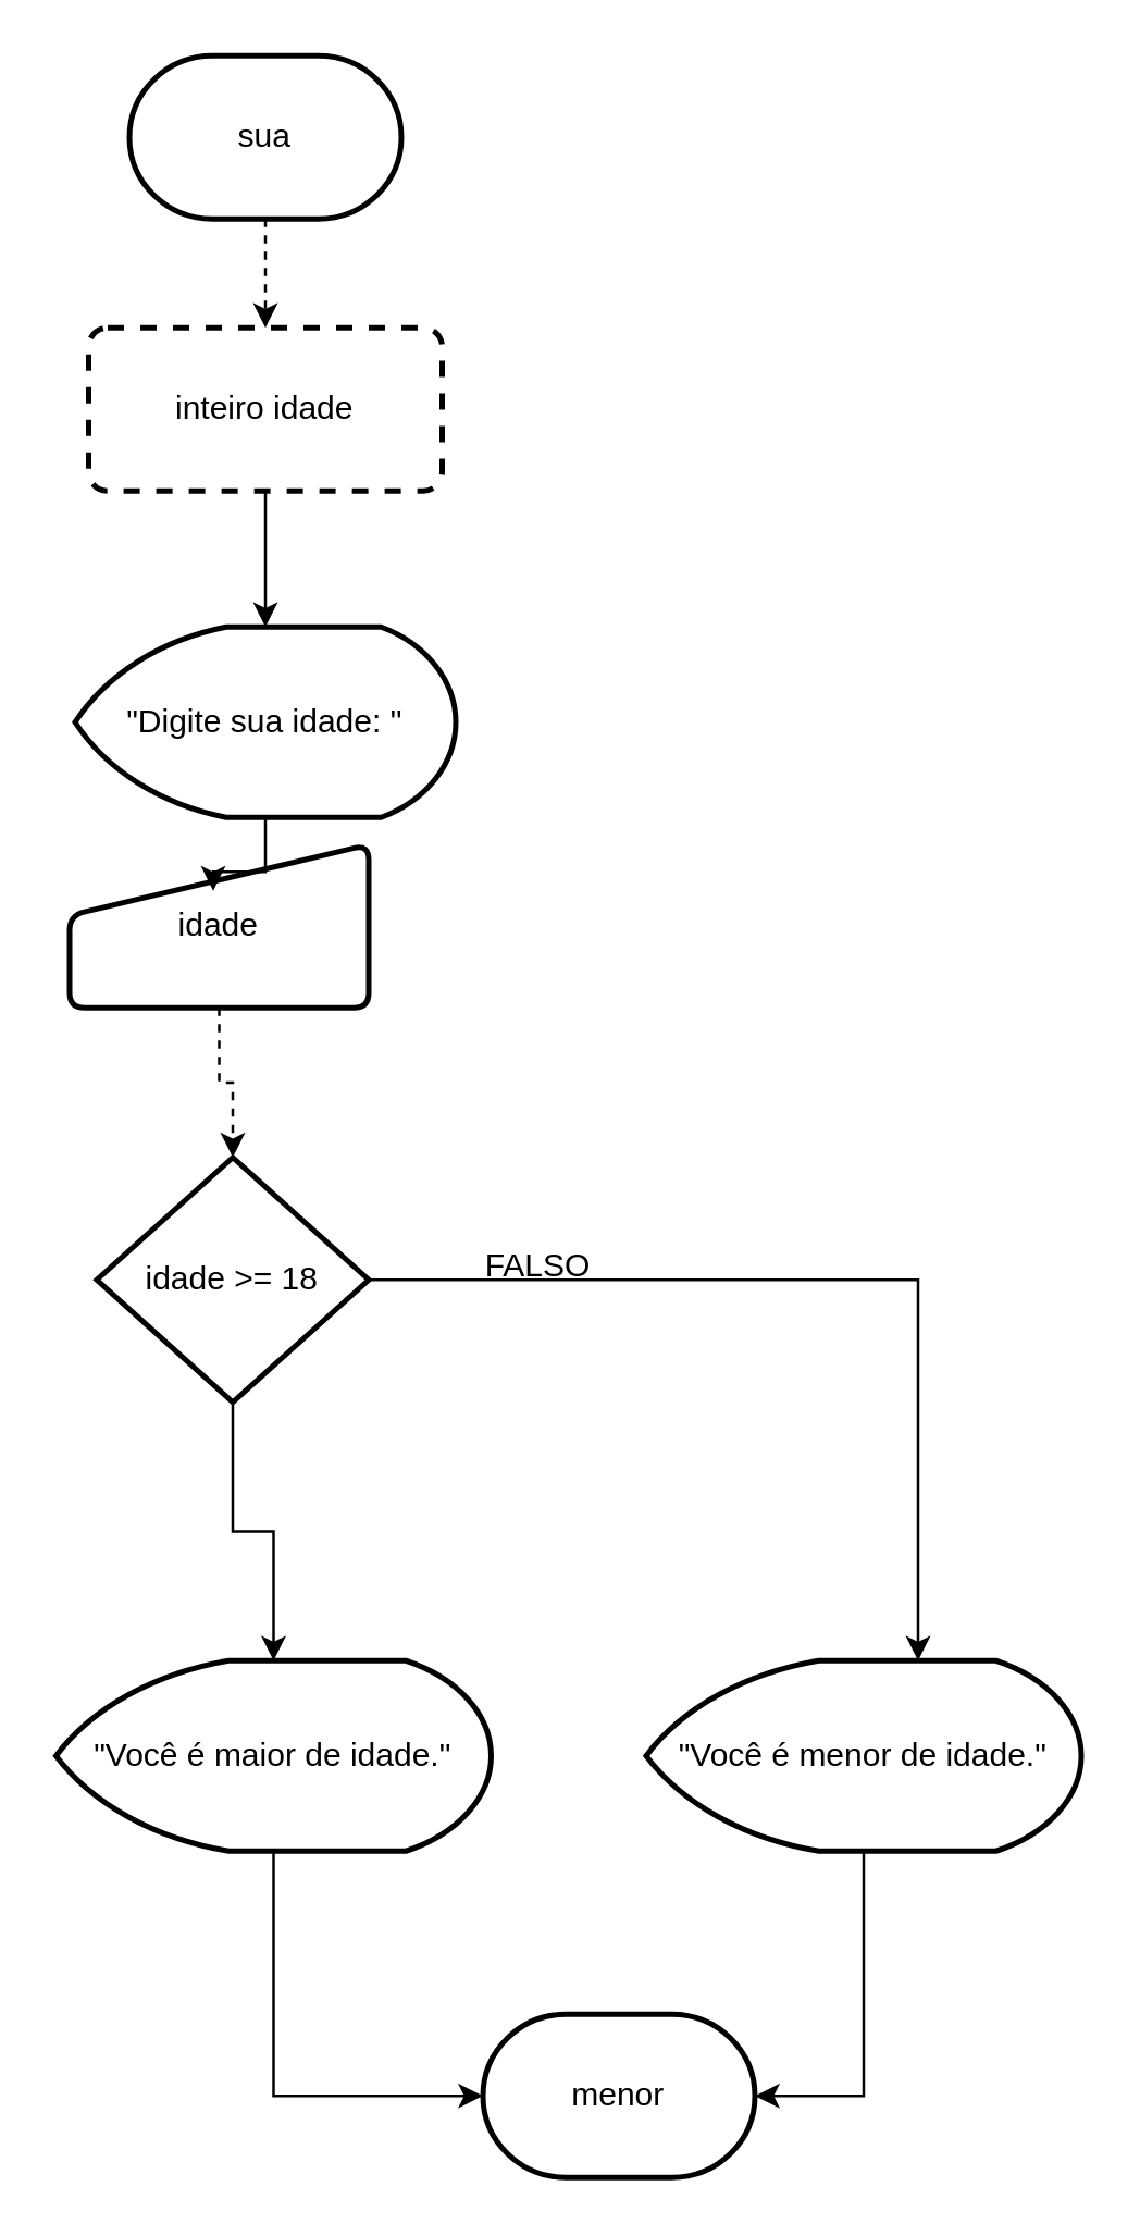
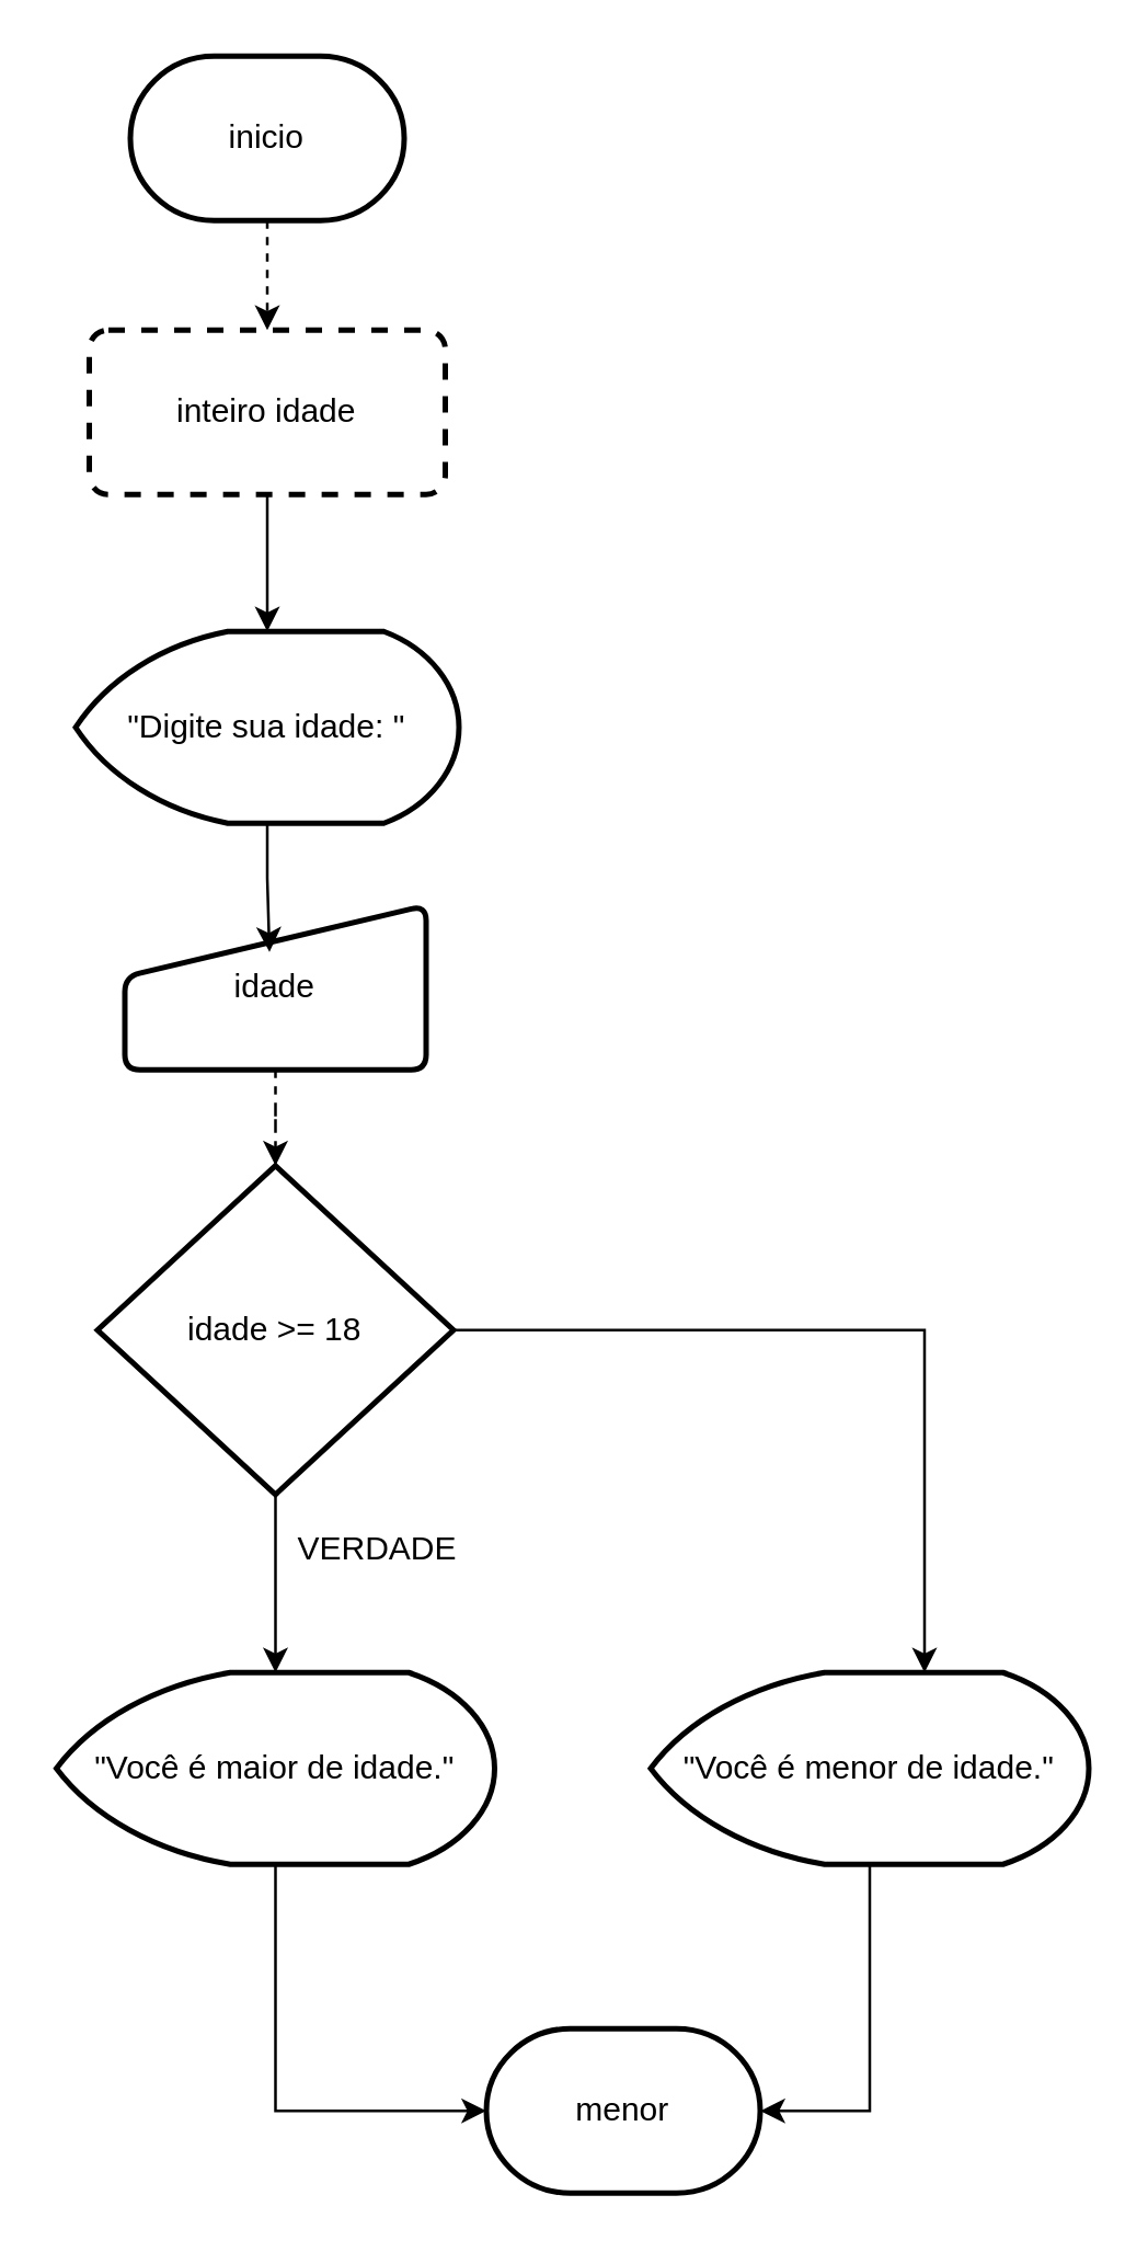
- <mxCell id="3" value="sua" style="strokeWidth=2;html=1;shape=mxgraph.flowchart.terminator;whiteSpace=wrap;" vertex="1" parent="1"><mxGeometry x="47" y="20" width="100" height="60" as="geometry" /></mxCell>
+ <mxCell id="3" value="inicio" style="strokeWidth=2;html=1;shape=mxgraph.flowchart.terminator;whiteSpace=wrap;" vertex="1" parent="1"><mxGeometry x="47" y="20" width="100" height="60" as="geometry" /></mxCell>
- <mxCell id="7" value="idade" style="html=1;strokeWidth=2;shape=manualInput;whiteSpace=wrap;rounded=1;size=26;arcSize=11;" vertex="1" parent="1"><mxGeometry x="25" y="310" width="110" height="60" as="geometry" /></mxCell>
+ <mxCell id="7" value="idade" style="html=1;strokeWidth=2;shape=manualInput;whiteSpace=wrap;rounded=1;size=26;arcSize=11;" vertex="1" parent="1"><mxGeometry x="45" y="330" width="110" height="60" as="geometry" /></mxCell>
- <mxCell id="16" value="FALSO" style="text;html=1;align=center;verticalAlign=middle;resizable=0;points=[];autosize=1;strokeColor=none;fillColor=none;" vertex="1" parent="1"><mxGeometry x="167" y="450" width="60" height="30" as="geometry" /></mxCell>
- <mxCell id="10" value="idade &amp;gt;= 18" style="strokeWidth=2;html=1;shape=mxgraph.flowchart.decision;whiteSpace=wrap;" vertex="1" parent="1"><mxGeometry x="35" y="425" width="100" height="90" as="geometry" /></mxCell>
+ <mxCell id="10" value="idade &amp;gt;= 18" style="strokeWidth=2;html=1;shape=mxgraph.flowchart.decision;whiteSpace=wrap;" vertex="1" parent="1"><mxGeometry x="35" y="425" width="130" height="120" as="geometry" /></mxCell>
+ <mxCell id="13" value="VERDADE" style="text;html=1;align=center;verticalAlign=middle;resizable=0;points=[];autosize=1;strokeColor=none;fillColor=none;" vertex="1" parent="1"><mxGeometry x="97" y="550" width="80" height="30" as="geometry" /></mxCell>
